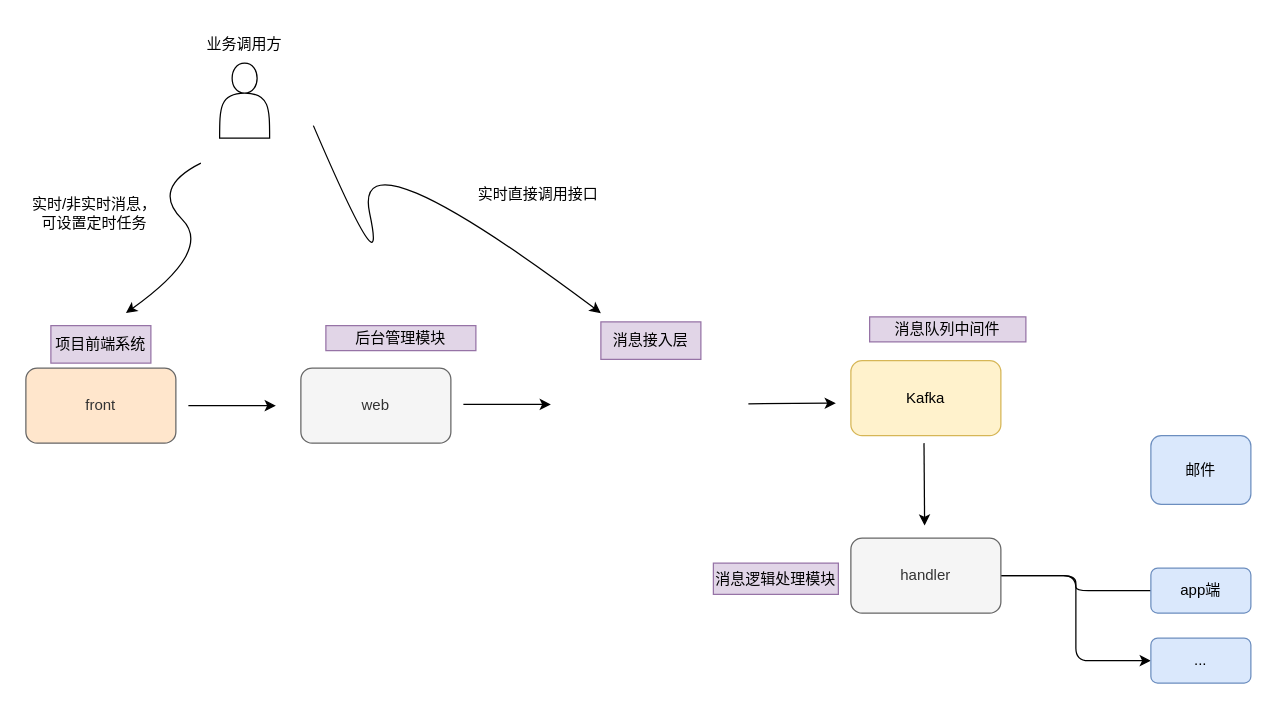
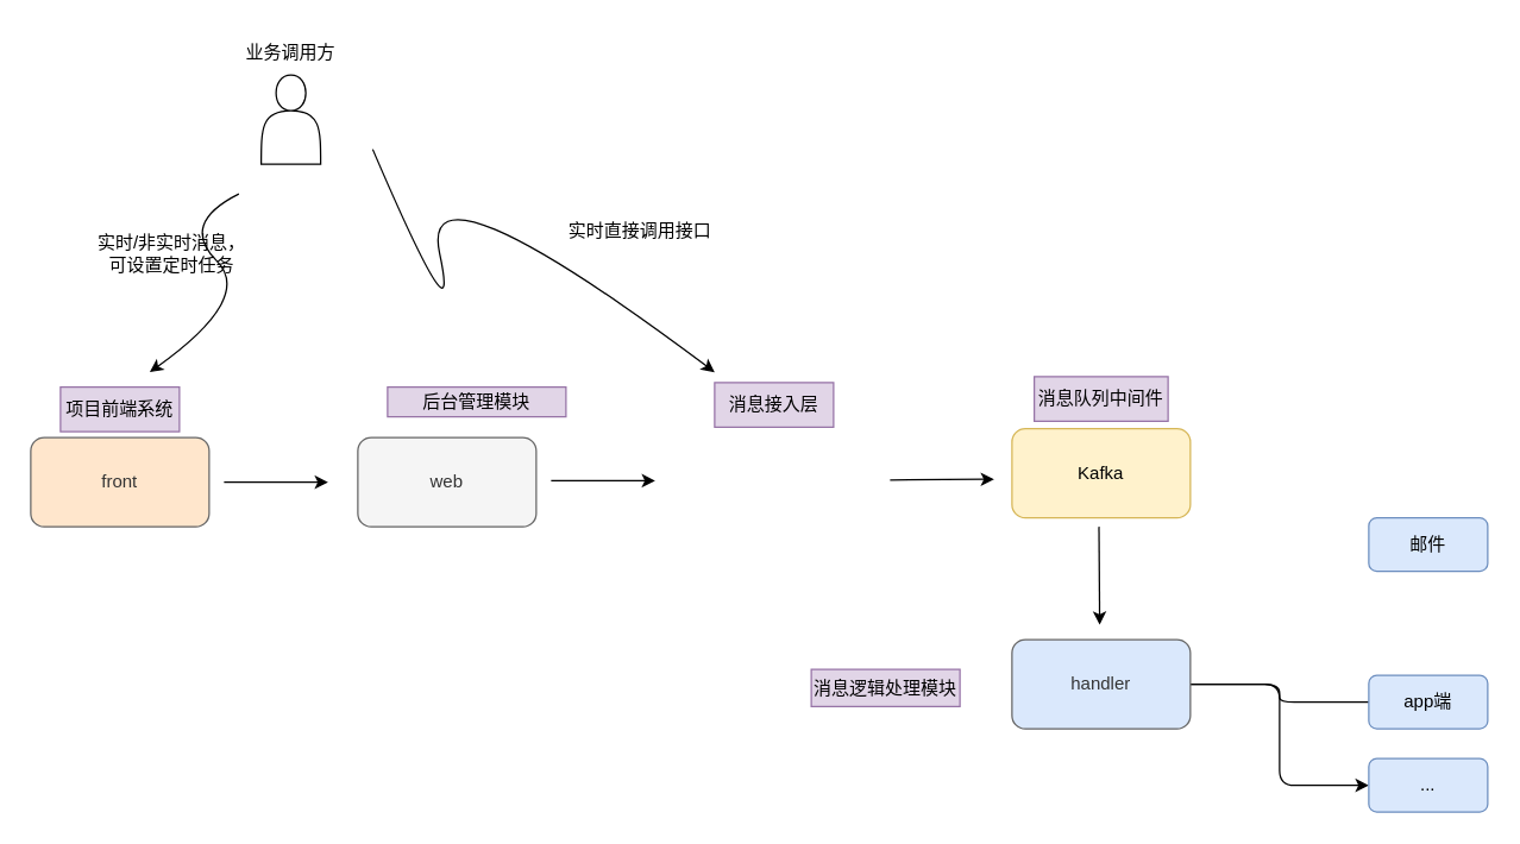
- <mxCell id="14" value="实时/非实时消息，可设置定时任务" style="text;html=1;strokeColor=none;fillColor=none;align=center;verticalAlign=middle;whiteSpace=wrap;rounded=0;" vertex="1" parent="1"><mxGeometry x="20" y="150" width="110" height="40" as="geometry" /></mxCell>
+ <mxCell id="14" value="实时/非实时消息，可设置定时任务" style="text;html=1;strokeColor=none;fillColor=none;align=center;verticalAlign=middle;whiteSpace=wrap;rounded=0;" vertex="1" parent="1"><mxGeometry x="60" y="150" width="110" height="40" as="geometry" /></mxCell>
- <mxCell id="22" value="消息队列中间件" style="text;html=1;align=center;verticalAlign=middle;whiteSpace=wrap;rounded=0;fillColor=#e1d5e7;strokeColor=#9673a6;" vertex="1" parent="1"><mxGeometry x="695" y="253" width="125" height="20" as="geometry" /></mxCell>
+ <mxCell id="22" value="消息队列中间件" style="text;html=1;align=center;verticalAlign=middle;whiteSpace=wrap;rounded=0;fillColor=#e1d5e7;strokeColor=#9673a6;" vertex="1" parent="1"><mxGeometry x="695" y="253" width="90" height="30" as="geometry" /></mxCell>
- <mxCell id="23" value="邮件" style="rounded=1;whiteSpace=wrap;html=1;fillColor=#dae8fc;strokeColor=#6c8ebf;" vertex="1" parent="1"><mxGeometry x="920" y="348" width="80" height="55" as="geometry" /></mxCell>
+ <mxCell id="23" value="邮件" style="rounded=1;whiteSpace=wrap;html=1;fillColor=#dae8fc;strokeColor=#6c8ebf;" vertex="1" parent="1"><mxGeometry x="920" y="348" width="80" height="36" as="geometry" /></mxCell>
- <mxCell id="21" value="handler" style="rounded=1;whiteSpace=wrap;html=1;fillColor=#f5f5f5;fontColor=#333333;strokeColor=#666666;" vertex="1" parent="1"><mxGeometry x="680" y="430" width="120" height="60" as="geometry" /></mxCell>
+ <mxCell id="21" value="handler" style="rounded=1;whiteSpace=wrap;html=1;fillColor=#dae8fc;fontColor=#333333;strokeColor=#666666;" vertex="1" parent="1"><mxGeometry x="680" y="430" width="120" height="60" as="geometry" /></mxCell>
- <mxCell id="26" value="消息逻辑处理模块" style="text;html=1;align=center;verticalAlign=middle;whiteSpace=wrap;rounded=0;fillColor=#e1d5e7;strokeColor=#9673a6;" vertex="1" parent="1"><mxGeometry x="570" y="450" width="100" height="25" as="geometry" /></mxCell>
+ <mxCell id="26" value="消息逻辑处理模块" style="text;html=1;align=center;verticalAlign=middle;whiteSpace=wrap;rounded=0;fillColor=#e1d5e7;strokeColor=#9673a6;" vertex="1" parent="1"><mxGeometry x="545" y="450" width="100" height="25" as="geometry" /></mxCell>
